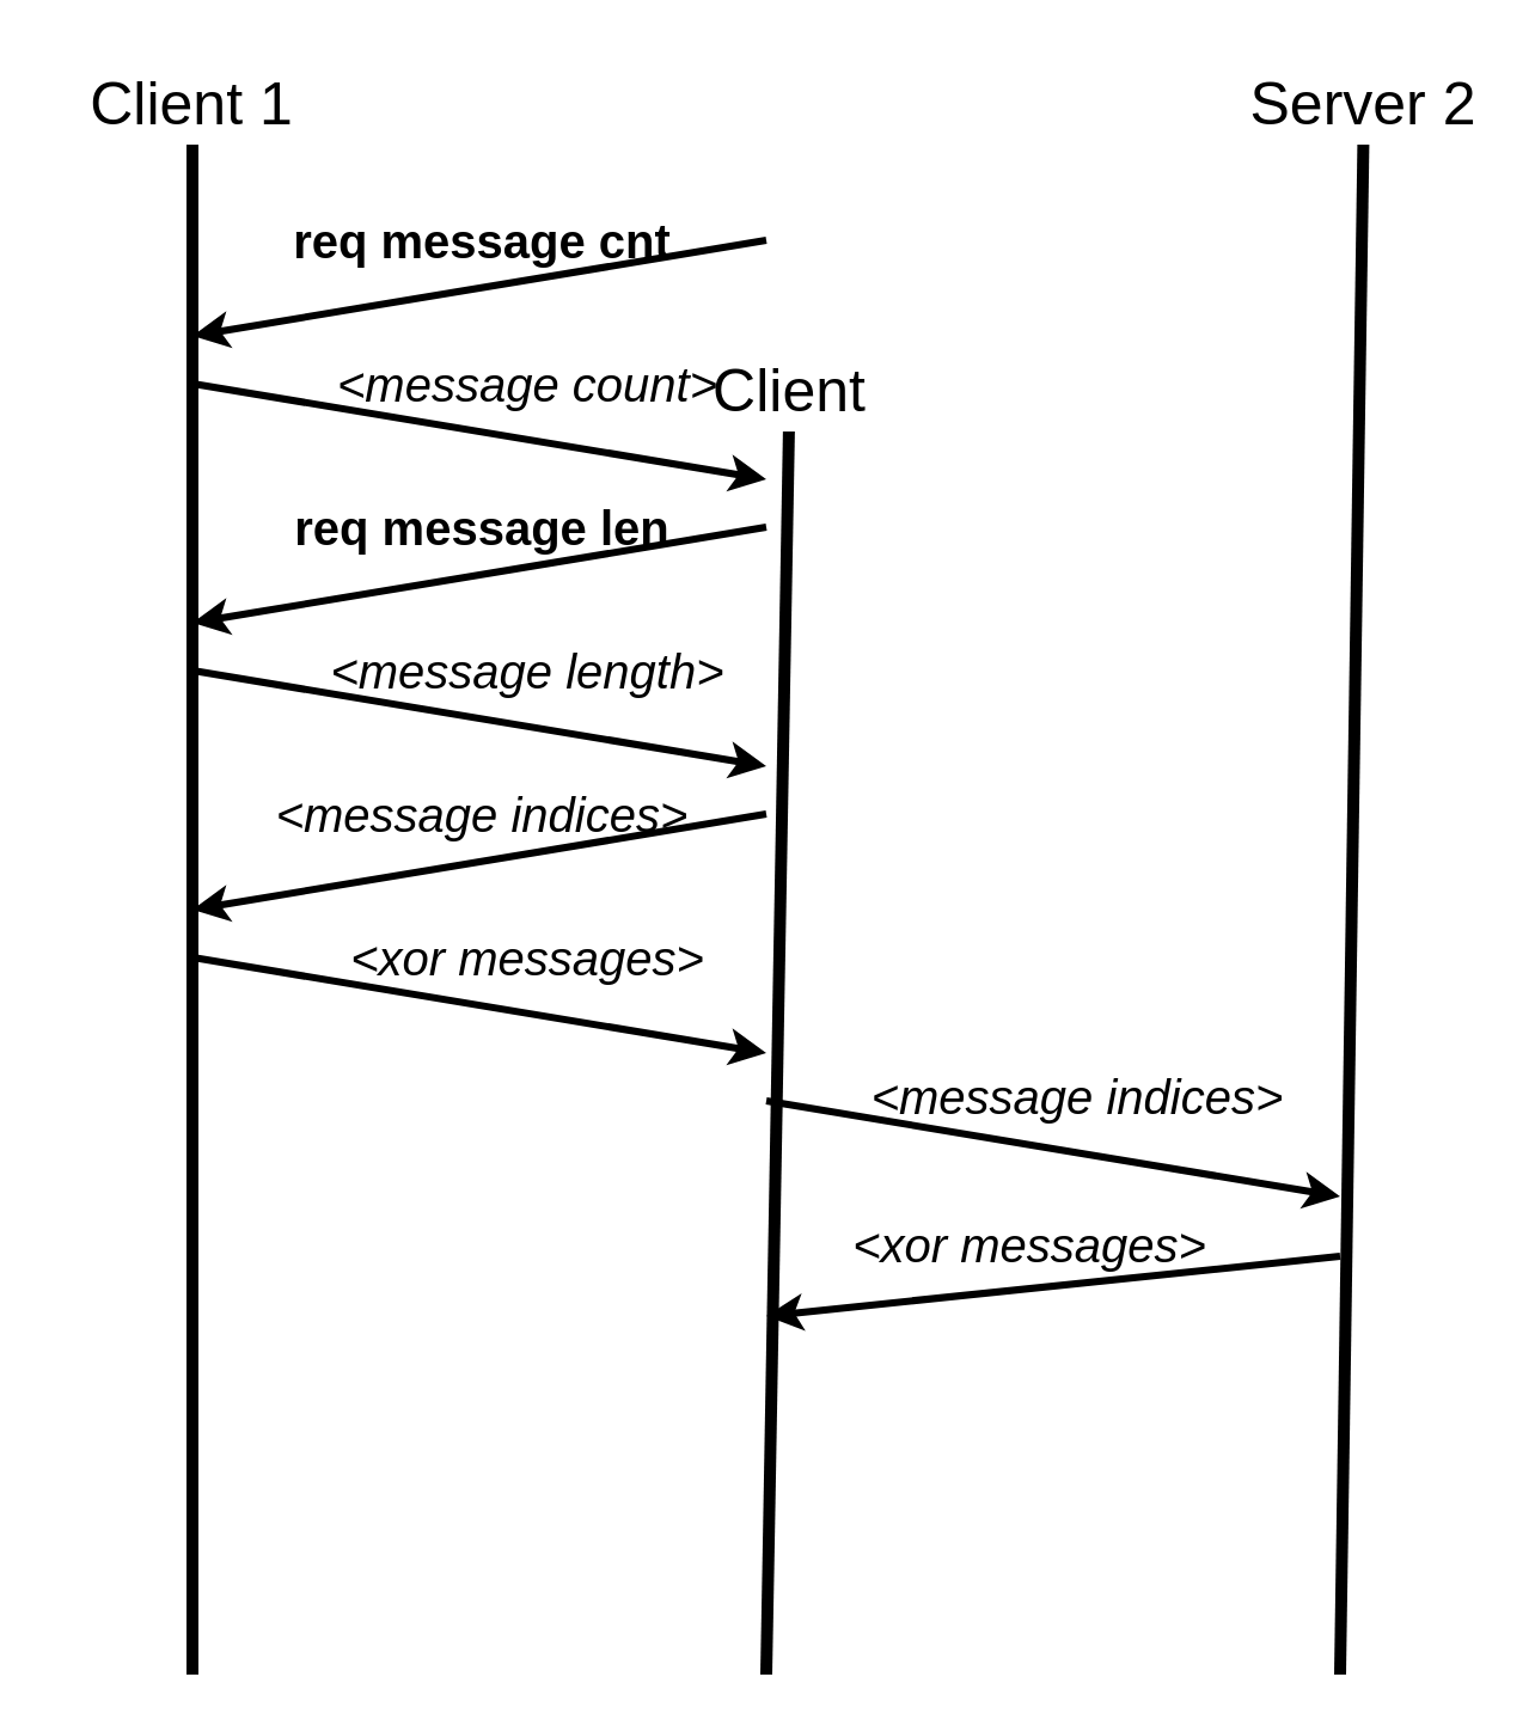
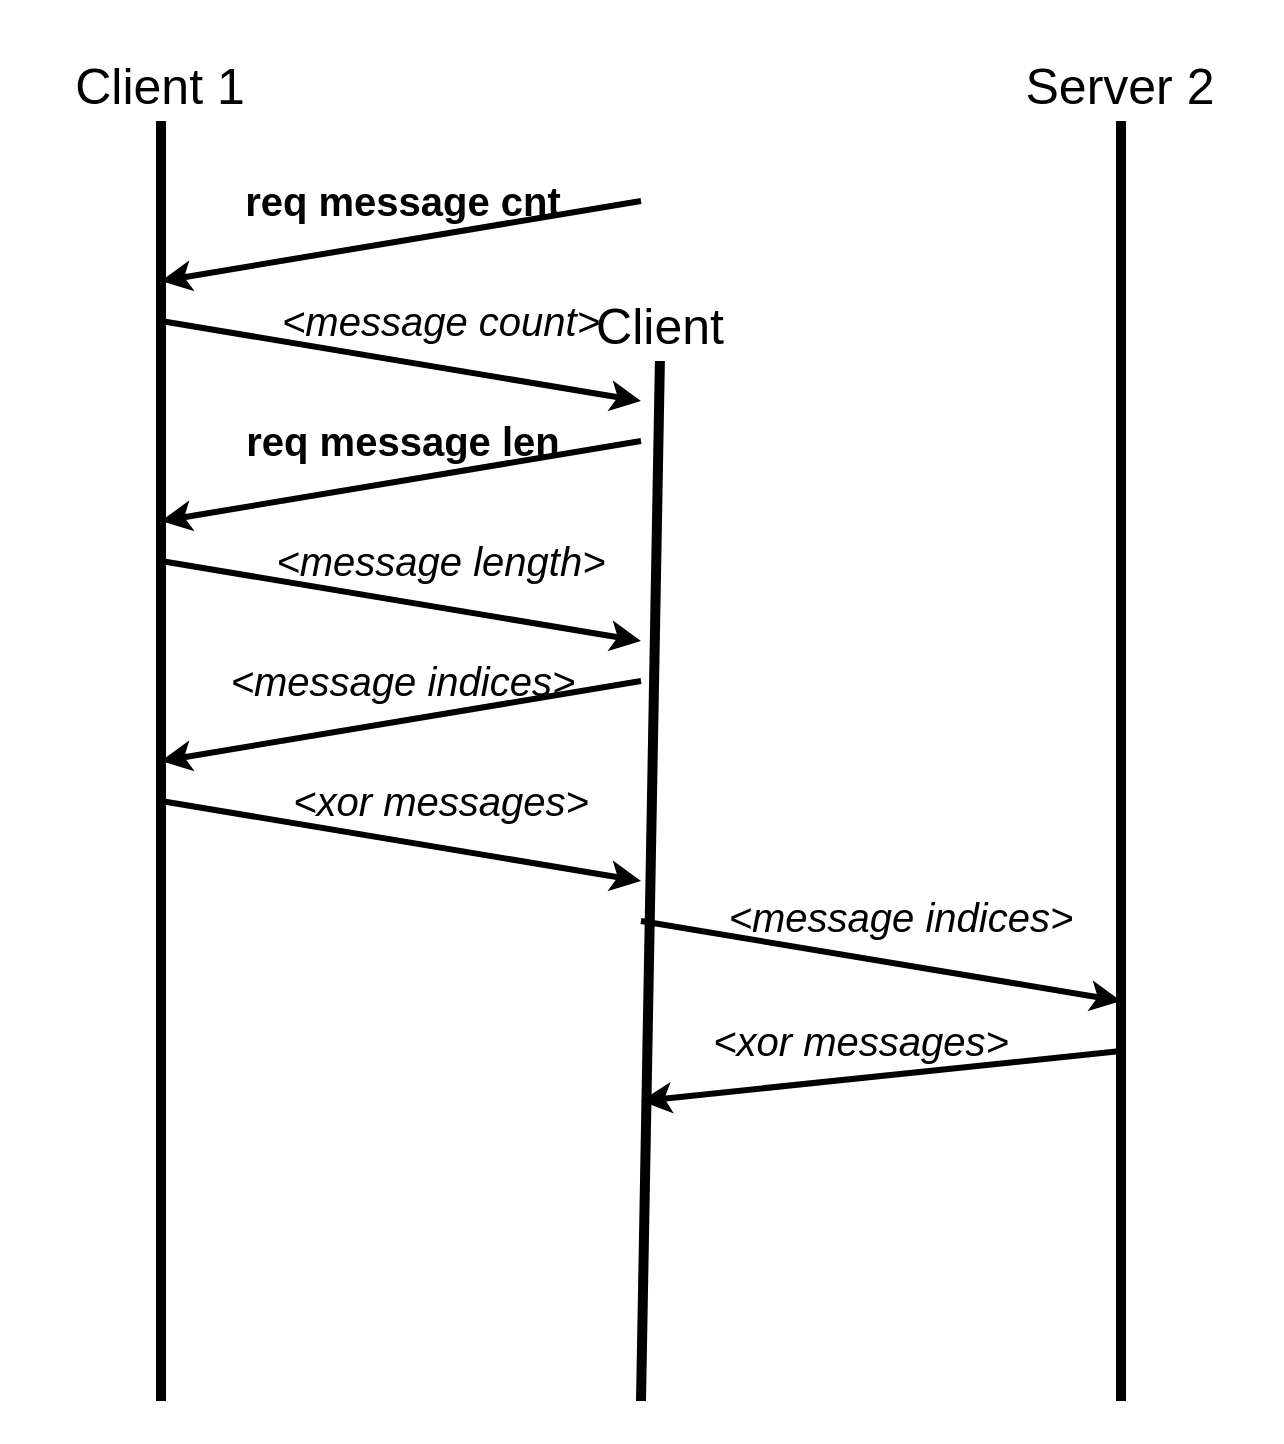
- <mxCell id="7" value="&lt;font style=&quot;font-size: 25px&quot;&gt;Server 2&lt;br&gt;&lt;/font&gt;" style="text;html=1;strokeColor=none;fillColor=none;align=center;verticalAlign=bottom;whiteSpace=wrap;rounded=0;" vertex="1" parent="1"><mxGeometry x="510" y="20" width="120" height="40" as="geometry" /></mxCell>
+ <mxCell id="7" value="&lt;font style=&quot;font-size: 25px&quot;&gt;Server 2&lt;br&gt;&lt;/font&gt;" style="text;html=1;strokeColor=none;fillColor=none;align=center;verticalAlign=bottom;whiteSpace=wrap;rounded=0;" vertex="1" parent="1"><mxGeometry x="500" y="20" width="120" height="40" as="geometry" /></mxCell>
